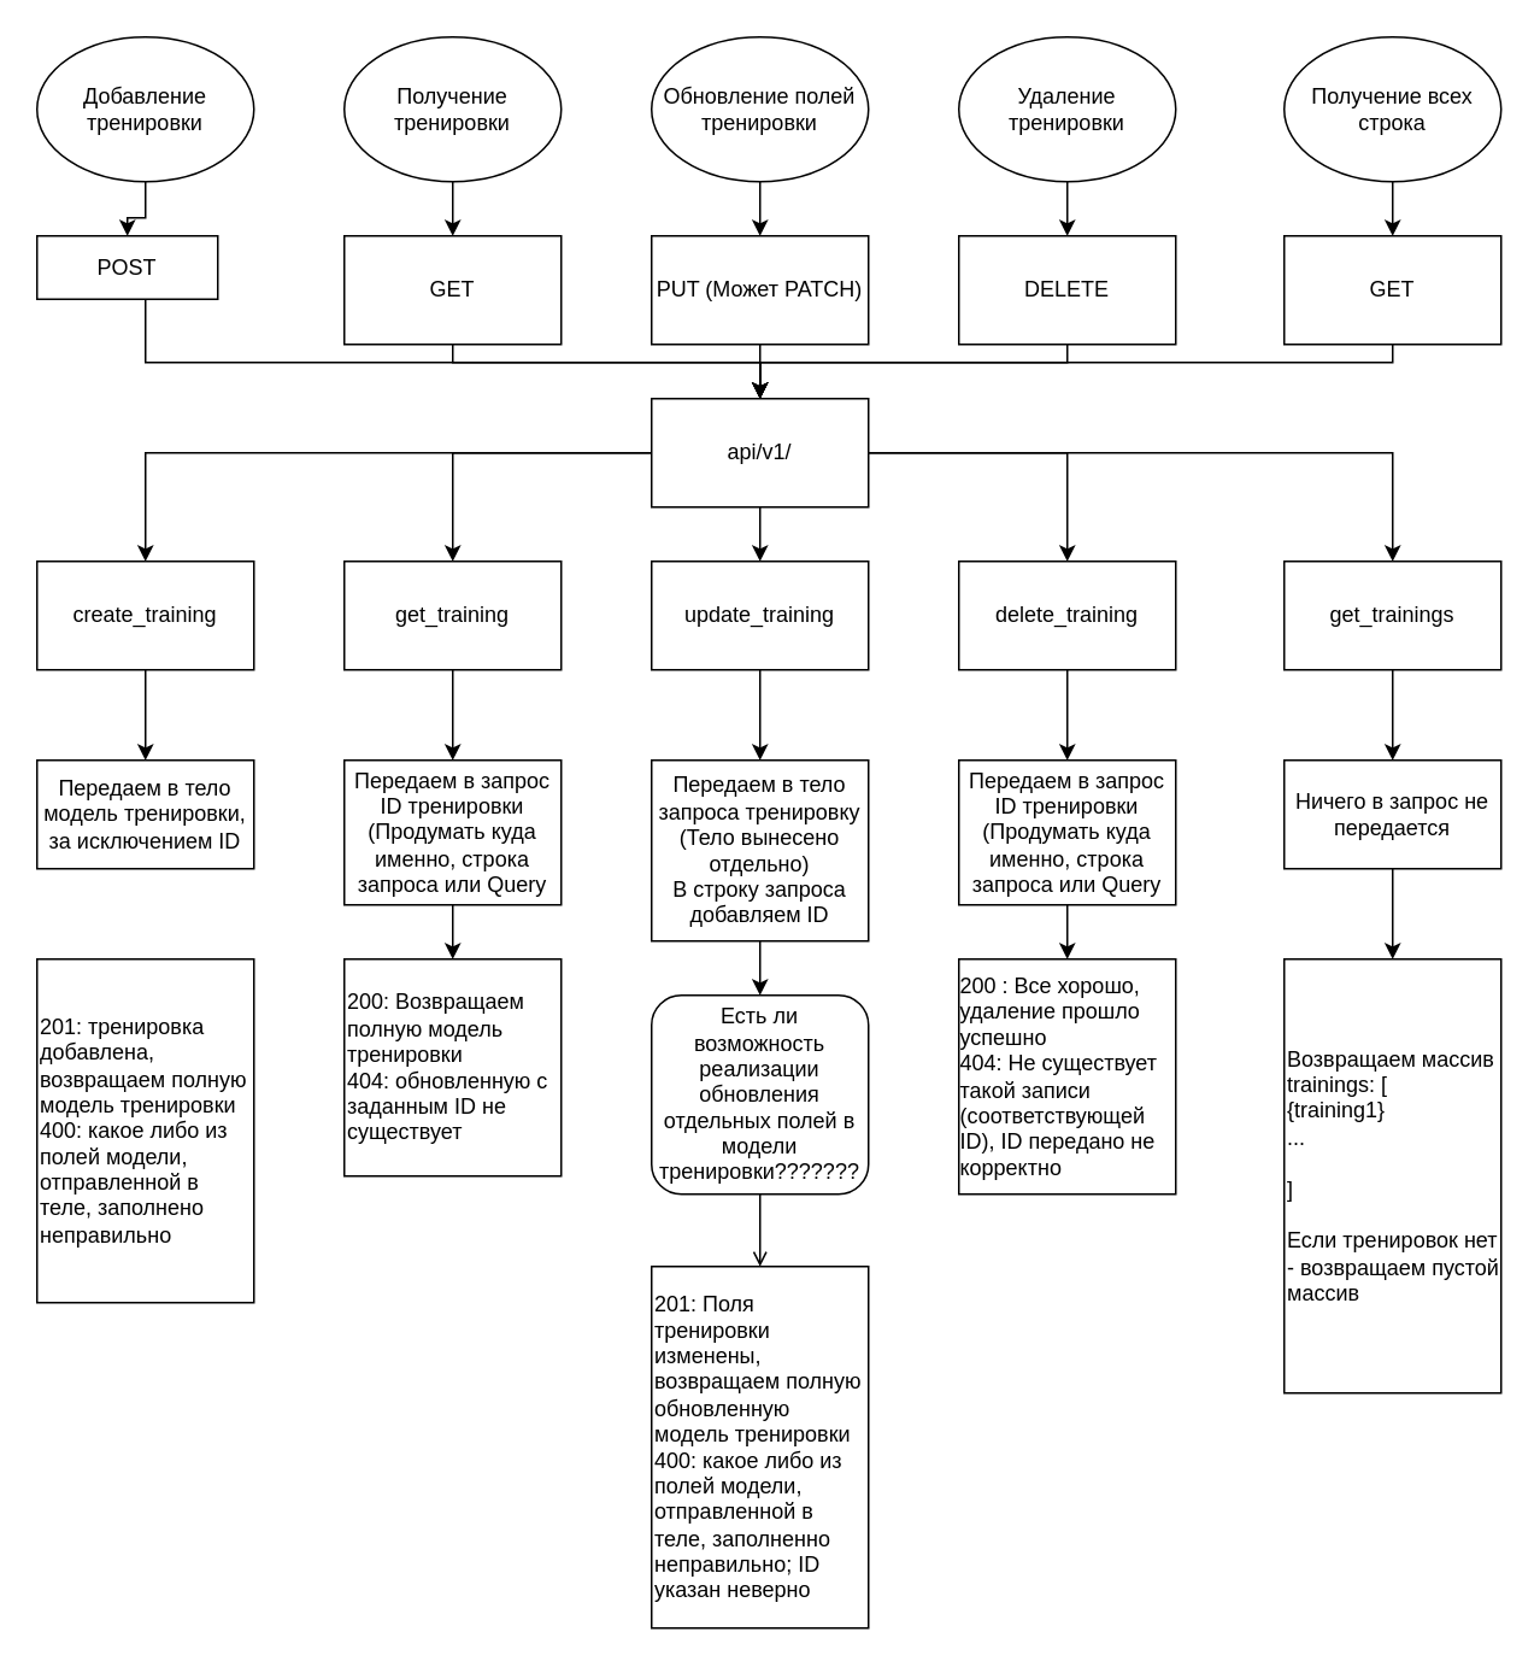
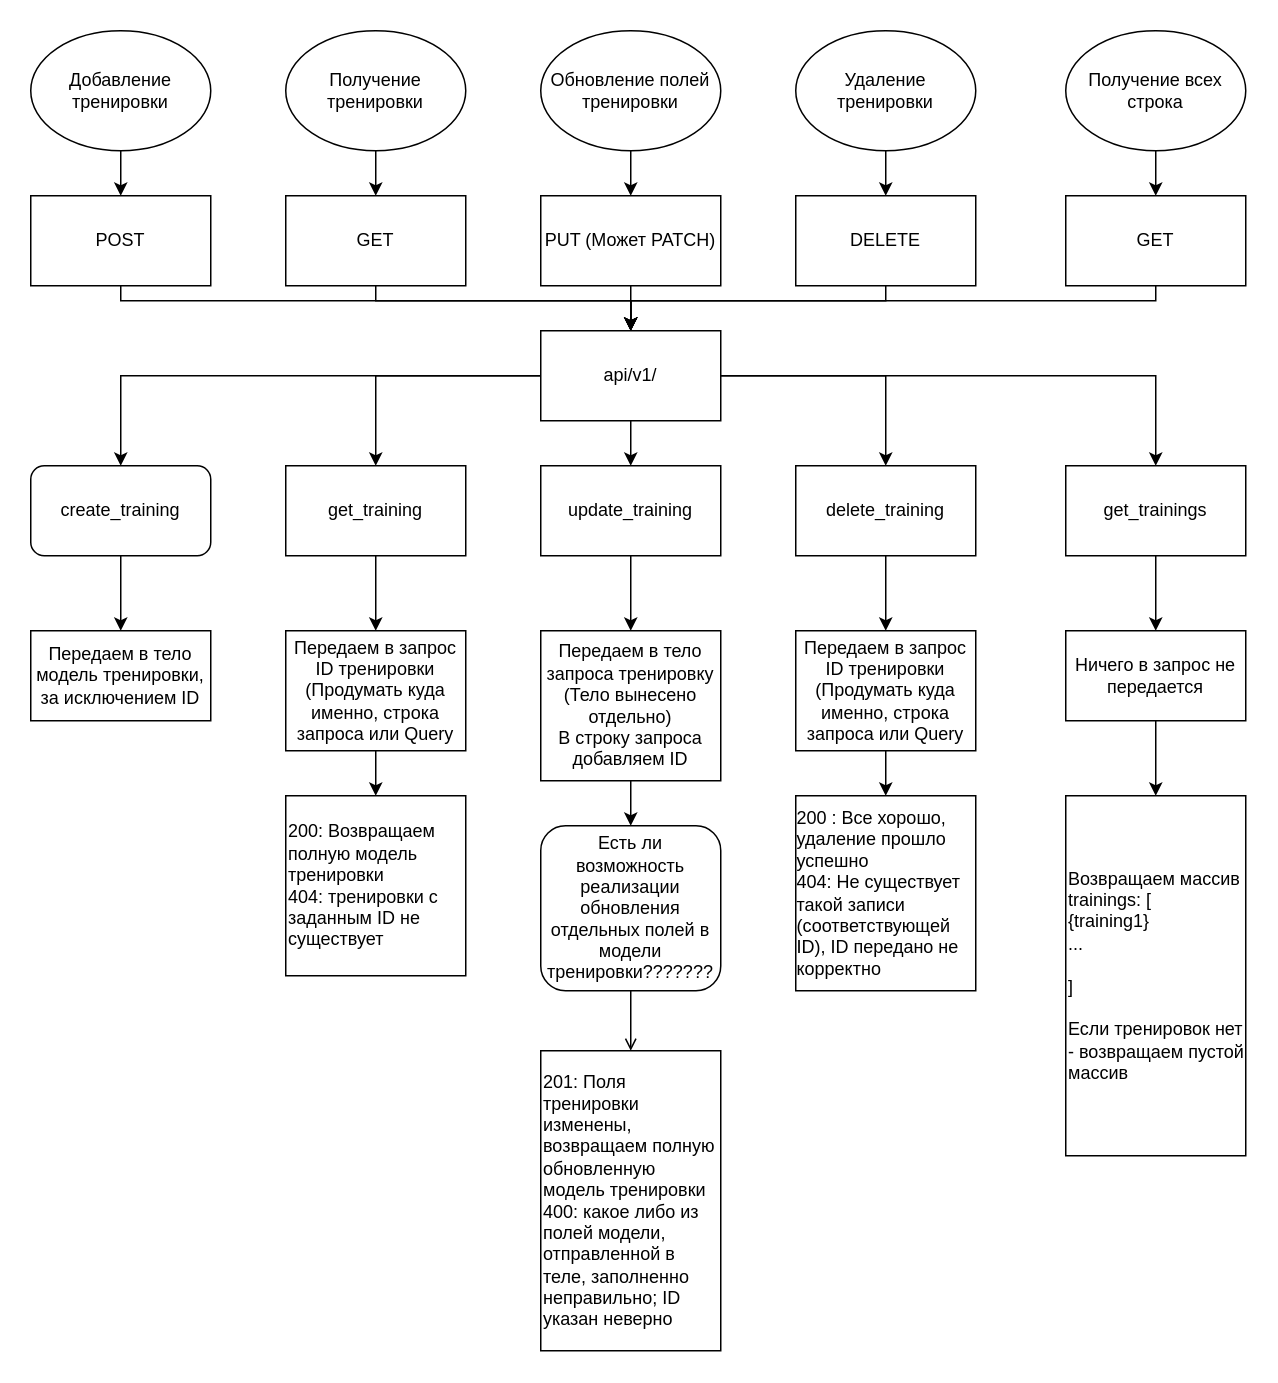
- <mxCell id="3" value="POST" style="rounded=0;whiteSpace=wrap;html=1;" vertex="1" parent="1"><mxGeometry x="20" y="130" width="100" height="35" as="geometry" /></mxCell>
+ <mxCell id="3" value="POST" style="rounded=0;whiteSpace=wrap;html=1;" vertex="1" parent="1"><mxGeometry x="20" y="130" width="120" height="60" as="geometry" /></mxCell>
- <mxCell id="29" value="create_training" style="rounded=0;whiteSpace=wrap;html=1;" vertex="1" parent="1"><mxGeometry x="20" y="310" width="120" height="60" as="geometry" /></mxCell>
+ <mxCell id="29" value="create_training" style="whiteSpace=wrap;html=1;rounded=1;" vertex="1" parent="1"><mxGeometry x="20" y="310" width="120" height="60" as="geometry" /></mxCell>
- <mxCell id="52" value="200: Возвращаем полную модель тренировки&lt;br&gt;404: обновленную с заданным ID не существует" style="rounded=0;whiteSpace=wrap;html=1;align=left;" vertex="1" parent="1"><mxGeometry x="190" y="530" width="120" height="120" as="geometry" /></mxCell>
+ <mxCell id="52" value="200: Возвращаем полную модель тренировки&lt;br&gt;404: тренировки с заданным ID не существует" style="rounded=0;whiteSpace=wrap;html=1;align=left;" vertex="1" parent="1"><mxGeometry x="190" y="530" width="120" height="120" as="geometry" /></mxCell>
- <mxCell id="49" value="201: тренировка добавлена, возвращаем полную модель тренировки&lt;br&gt;400: какое либо из полей модели, отправленной в теле, заполнено неправильно" style="rounded=0;whiteSpace=wrap;html=1;align=left;" vertex="1" parent="1"><mxGeometry x="20" y="530" width="120" height="190" as="geometry" /></mxCell>
